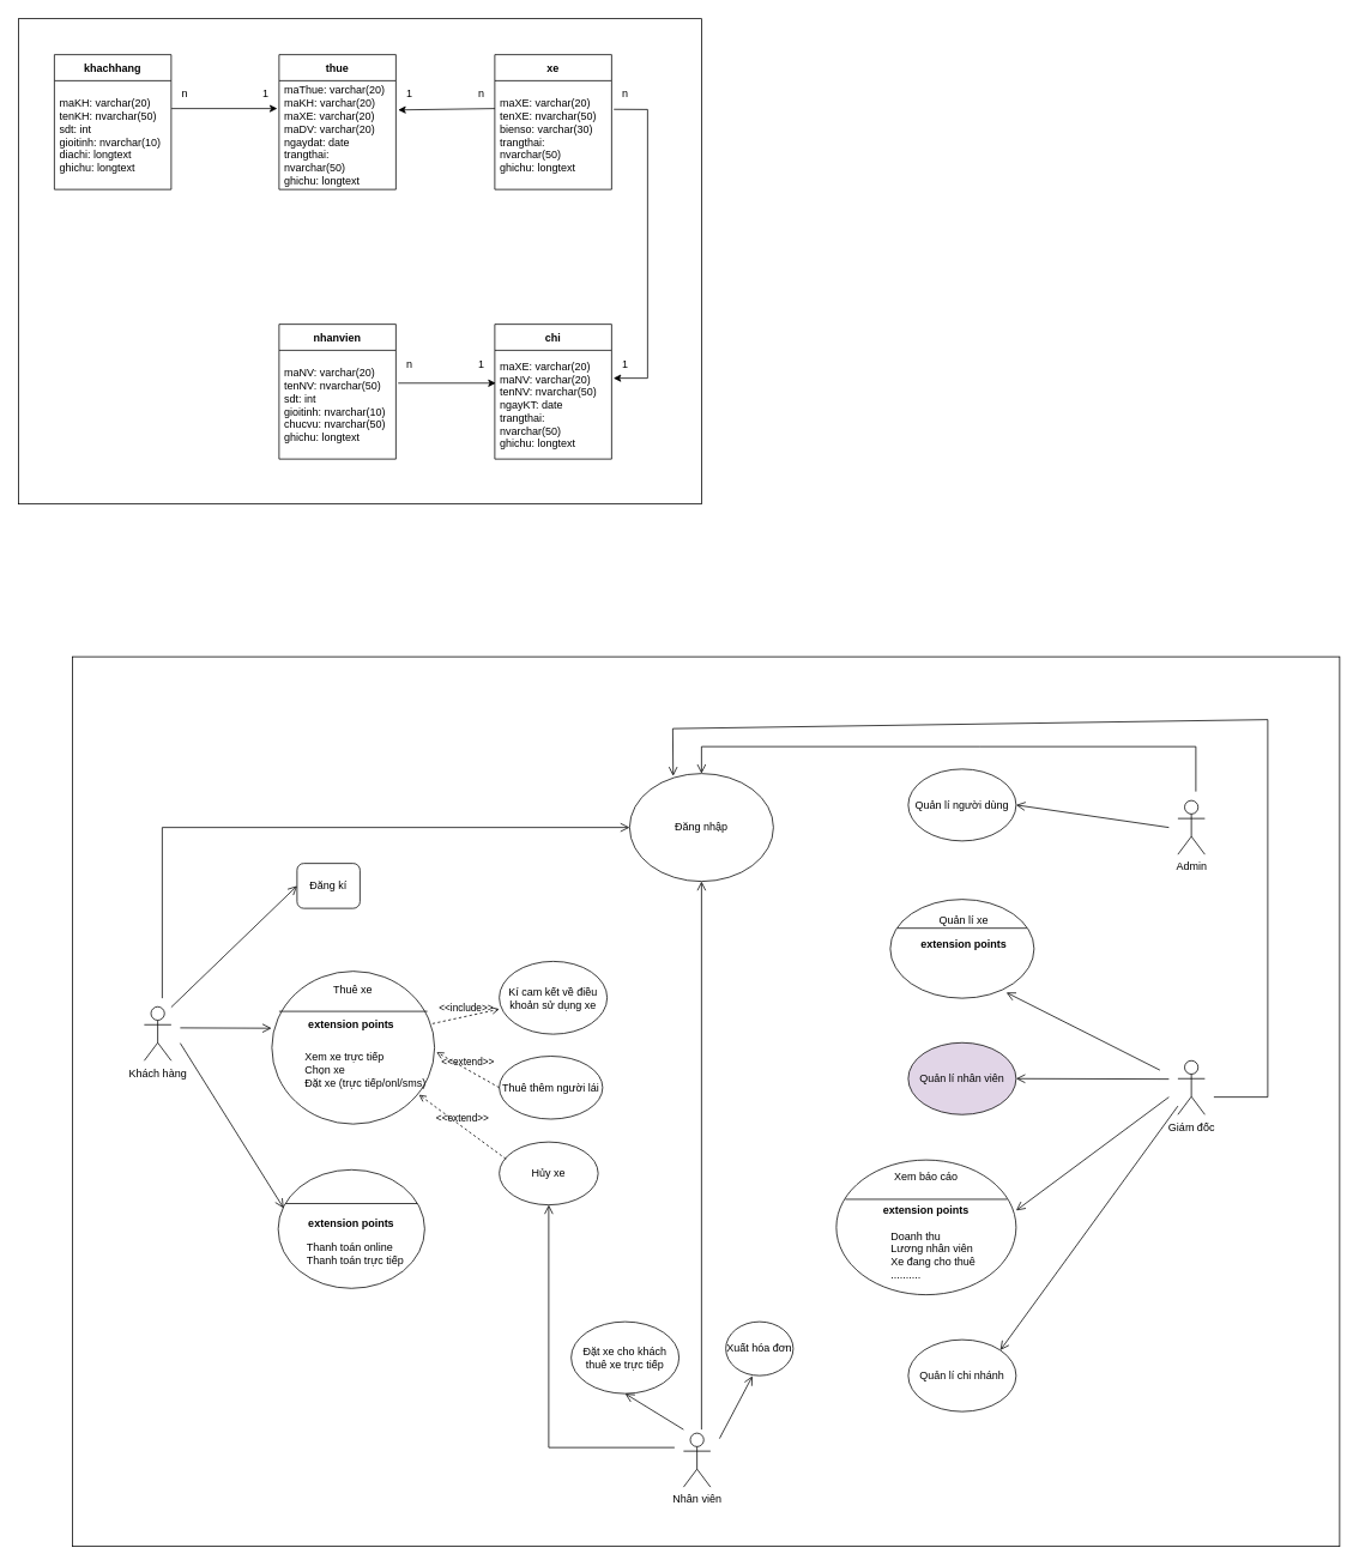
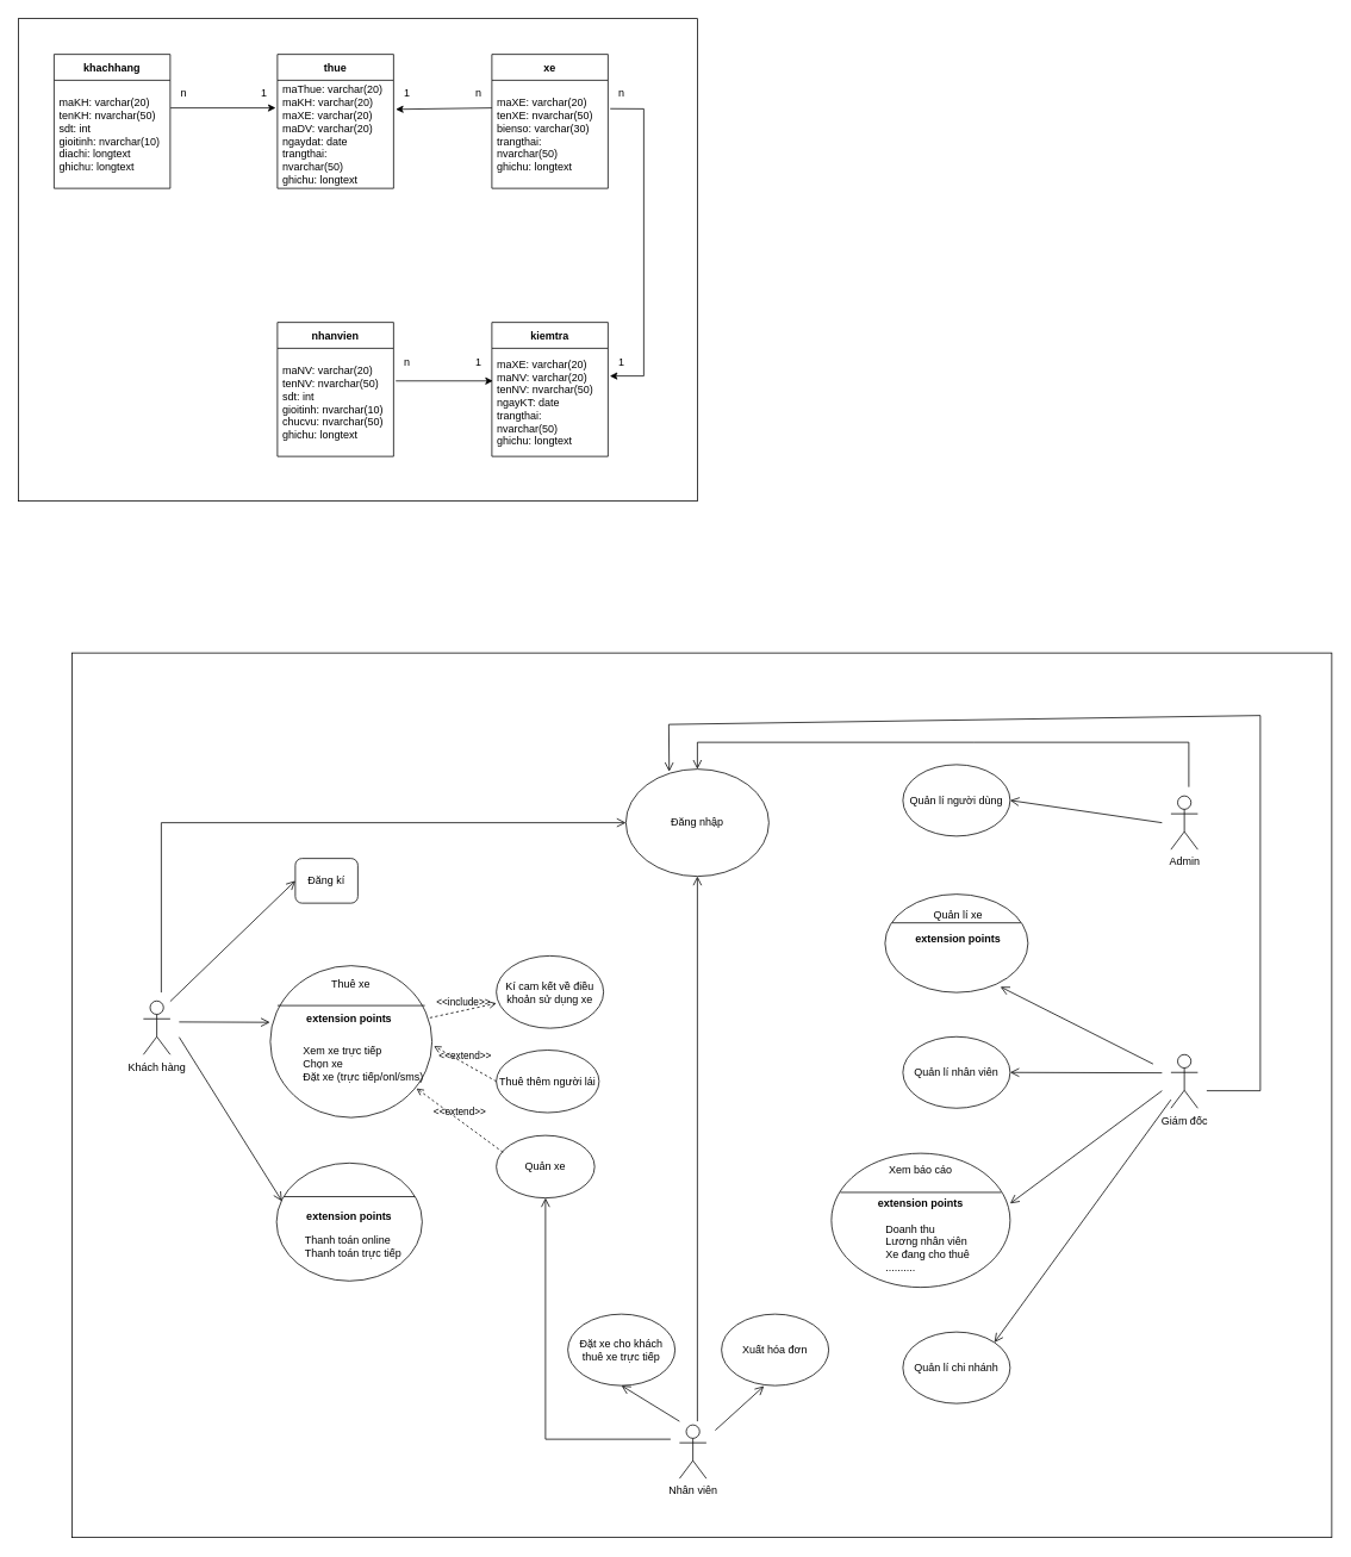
- <mxCell id="12" value="chi" style="swimlane;fontStyle=1;align=center;verticalAlign=middle;childLayout=stackLayout;horizontal=1;startSize=29;horizontalStack=0;resizeParent=1;resizeParentMax=0;resizeLast=0;collapsible=0;marginBottom=0;html=1;whiteSpace=wrap;" parent="1" vertex="1"><mxGeometry x="550" y="360" width="130" height="150" as="geometry" /></mxCell>
+ <mxCell id="12" value="kiemtra" style="swimlane;fontStyle=1;align=center;verticalAlign=middle;childLayout=stackLayout;horizontal=1;startSize=29;horizontalStack=0;resizeParent=1;resizeParentMax=0;resizeLast=0;collapsible=0;marginBottom=0;html=1;whiteSpace=wrap;" parent="1" vertex="1"><mxGeometry x="550" y="360" width="130" height="150" as="geometry" /></mxCell>
- <mxCell id="66" value="Quản lí nhân viên" style="ellipse;whiteSpace=wrap;html=1;fillColor=#e1d5e7;" vertex="1" parent="1"><mxGeometry x="1010" y="1159.5" width="120" height="80" as="geometry" /></mxCell>
+ <mxCell id="66" value="Quản lí nhân viên" style="ellipse;whiteSpace=wrap;html=1;" vertex="1" parent="1"><mxGeometry x="1010" y="1159.5" width="120" height="80" as="geometry" /></mxCell>
- <mxCell id="38" value="Hủy xe" style="ellipse;whiteSpace=wrap;html=1;" vertex="1" parent="1"><mxGeometry x="555" y="1270" width="110" height="70" as="geometry" /></mxCell>
+ <mxCell id="38" value="Quản xe" style="ellipse;whiteSpace=wrap;html=1;" vertex="1" parent="1"><mxGeometry x="555" y="1270" width="110" height="70" as="geometry" /></mxCell>
- <mxCell id="70" value="Xuất hóa đơn" style="ellipse;whiteSpace=wrap;html=1;" vertex="1" parent="1"><mxGeometry x="807" y="1470" width="75" height="60" as="geometry" /></mxCell>
+ <mxCell id="70" value="Xuất hóa đơn" style="ellipse;whiteSpace=wrap;html=1;" vertex="1" parent="1"><mxGeometry x="807" y="1470" width="120" height="80" as="geometry" /></mxCell>
